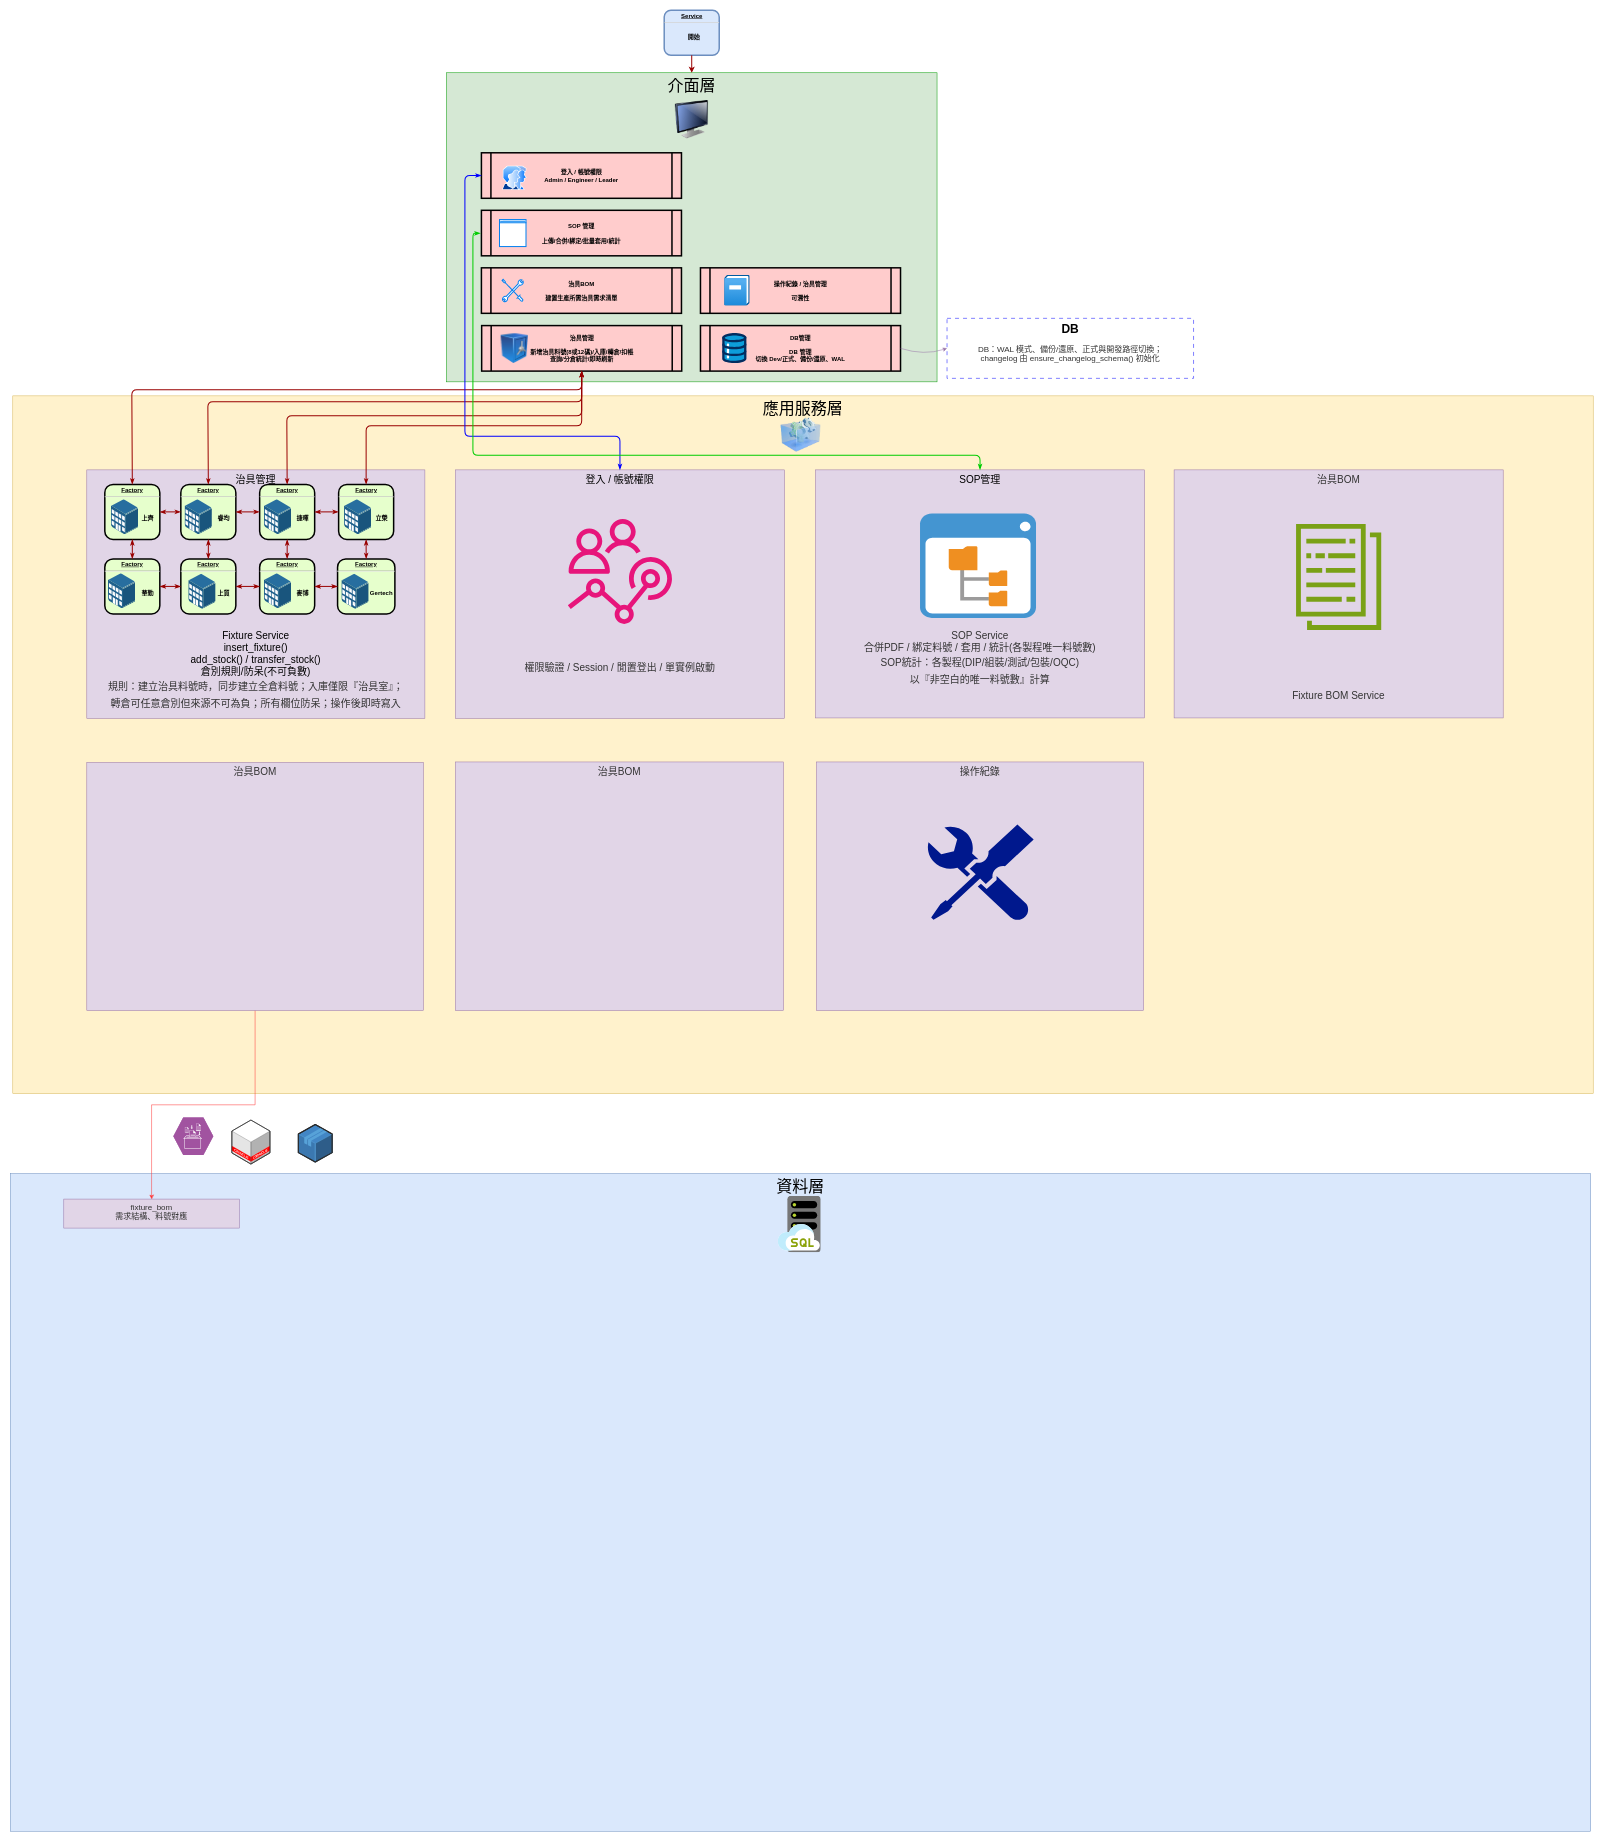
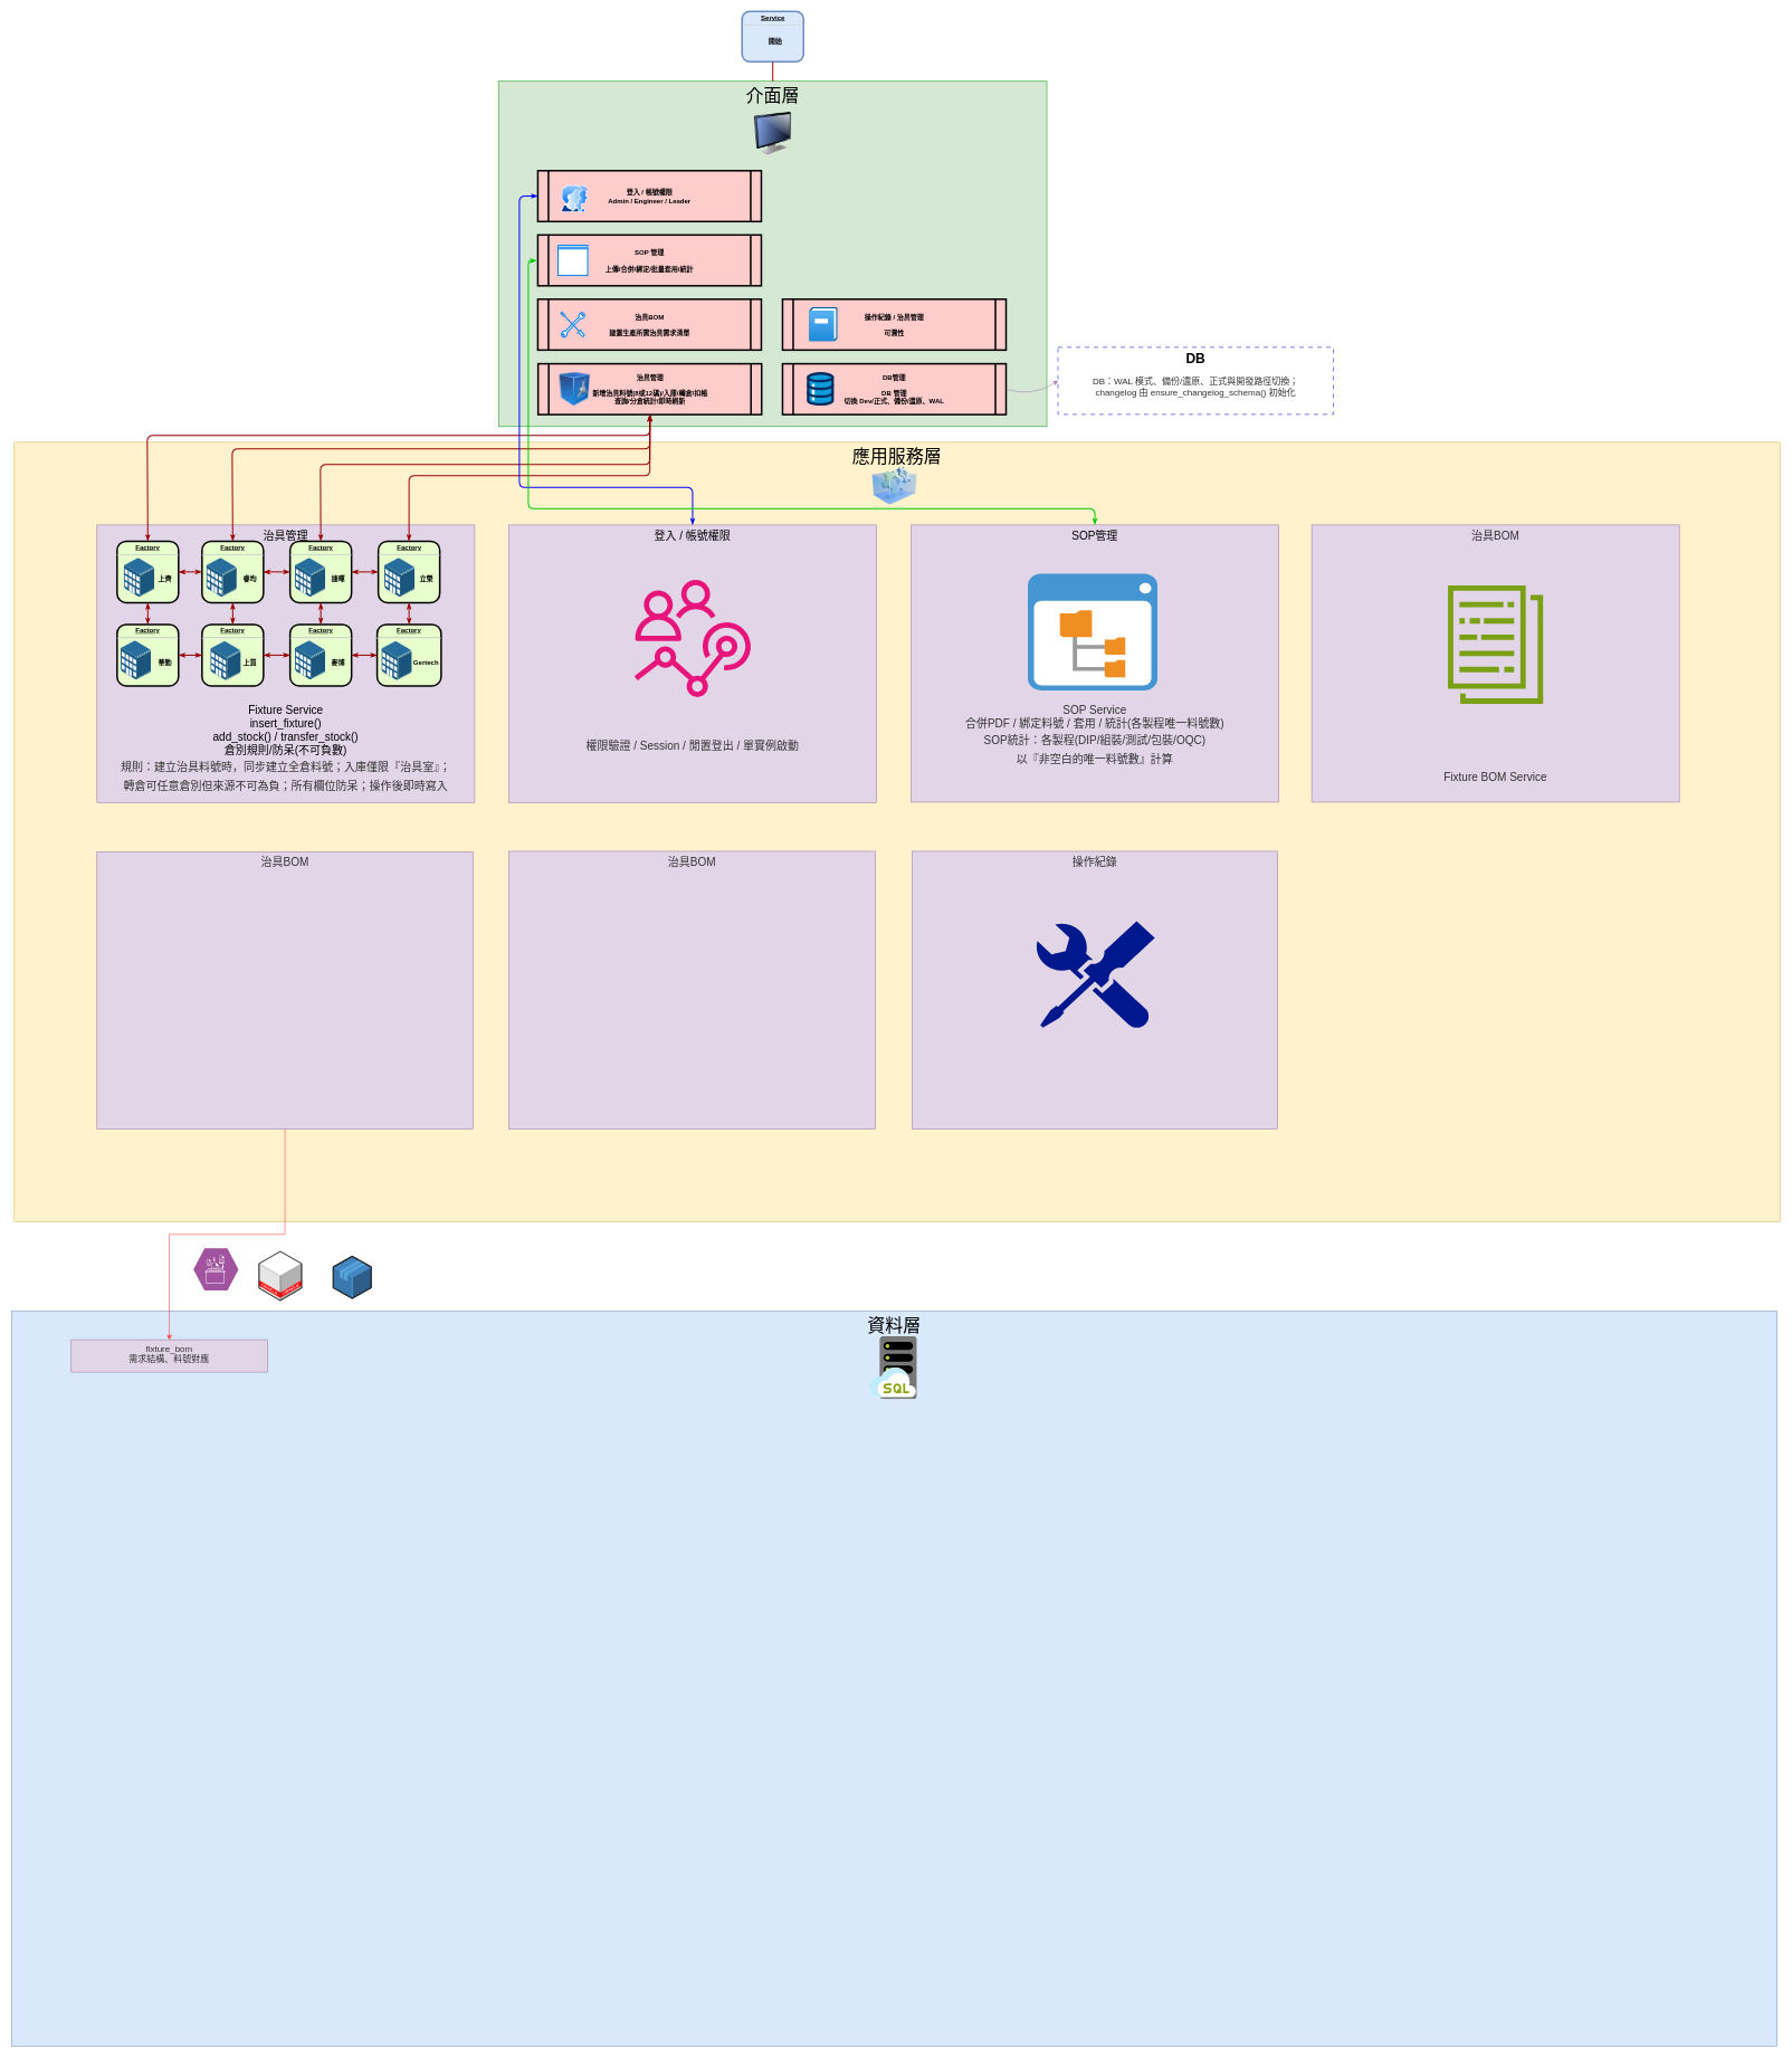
- <mxCell id="41" value="" style="edgeStyle=none;noEdgeStyle=1;strokeColor=#990000;strokeWidth=2;exitX=0.5;exitY=1;exitDx=0;exitDy=0;entryX=0.5;entryY=0;entryDx=0;entryDy=0;" edge="1" parent="1" source="10" target="6"><mxGeometry width="100" height="100" relative="1" as="geometry"><mxPoint x="1162" y="187" as="sourcePoint" /><mxPoint x="1378" y="170" as="targetPoint" /></mxGeometry></mxCell>
+ <mxCell id="41" value="" style="edgeStyle=none;noEdgeStyle=1;strokeColor=#990000;strokeWidth=2;exitX=0.5;exitY=1;exitDx=0;exitDy=0;entryX=0.5;entryY=0;entryDx=0;entryDy=0;endArrow=none;" edge="1" parent="1" source="10" target="6"><mxGeometry width="100" height="100" relative="1" as="geometry"><mxPoint x="1162" y="187" as="sourcePoint" /><mxPoint x="1378" y="170" as="targetPoint" /></mxGeometry></mxCell>
- <mxCell id="46" value="&lt;h1 style=&quot;margin-top: 0px;&quot;&gt;DB&lt;/h1&gt;&lt;p style=&quot;&quot;&gt;&lt;span style=&quot;color: rgb(51, 51, 51); font-family: &amp;quot;trebuchet ms&amp;quot;, verdana, arial, sans-serif; font-size: 16px; text-wrap-mode: nowrap;&quot;&gt;DB：WAL 模式、備份/還原、正式與開發路徑切換；&lt;br&gt;changelog 由 ensure_changelog_schema() 初始化&lt;/span&gt;&lt;/p&gt;&lt;p&gt;&lt;/p&gt;" style="text;html=1;whiteSpace=wrap;overflow=hidden;rounded=0;align=center;fillColor=none;strokeColor=#0000FF;dashed=1;dashPattern=8 8;" vertex="1" parent="1"><mxGeometry x="1893" y="636" width="492.9" height="120" as="geometry" /></mxCell>
+ <mxCell id="46" value="&lt;h1 style=&quot;margin-top: 0px;&quot;&gt;DB&lt;/h1&gt;&lt;p style=&quot;&quot;&gt;&lt;span style=&quot;color: rgb(51, 51, 51); font-family: &amp;quot;trebuchet ms&amp;quot;, verdana, arial, sans-serif; font-size: 16px; text-wrap-mode: nowrap;&quot;&gt;DB：WAL 模式、備份/還原、正式與開發路徑切換；&lt;br&gt;changelog 由 ensure_changelog_schema() 初始化&lt;/span&gt;&lt;/p&gt;&lt;p&gt;&lt;/p&gt;" style="text;html=1;whiteSpace=wrap;overflow=hidden;rounded=0;align=center;fillColor=none;strokeColor=#0000FF;dashed=1;dashPattern=8 8;" vertex="1" parent="1"><mxGeometry x="1893" y="621" width="492.9" height="120" as="geometry" /></mxCell>
